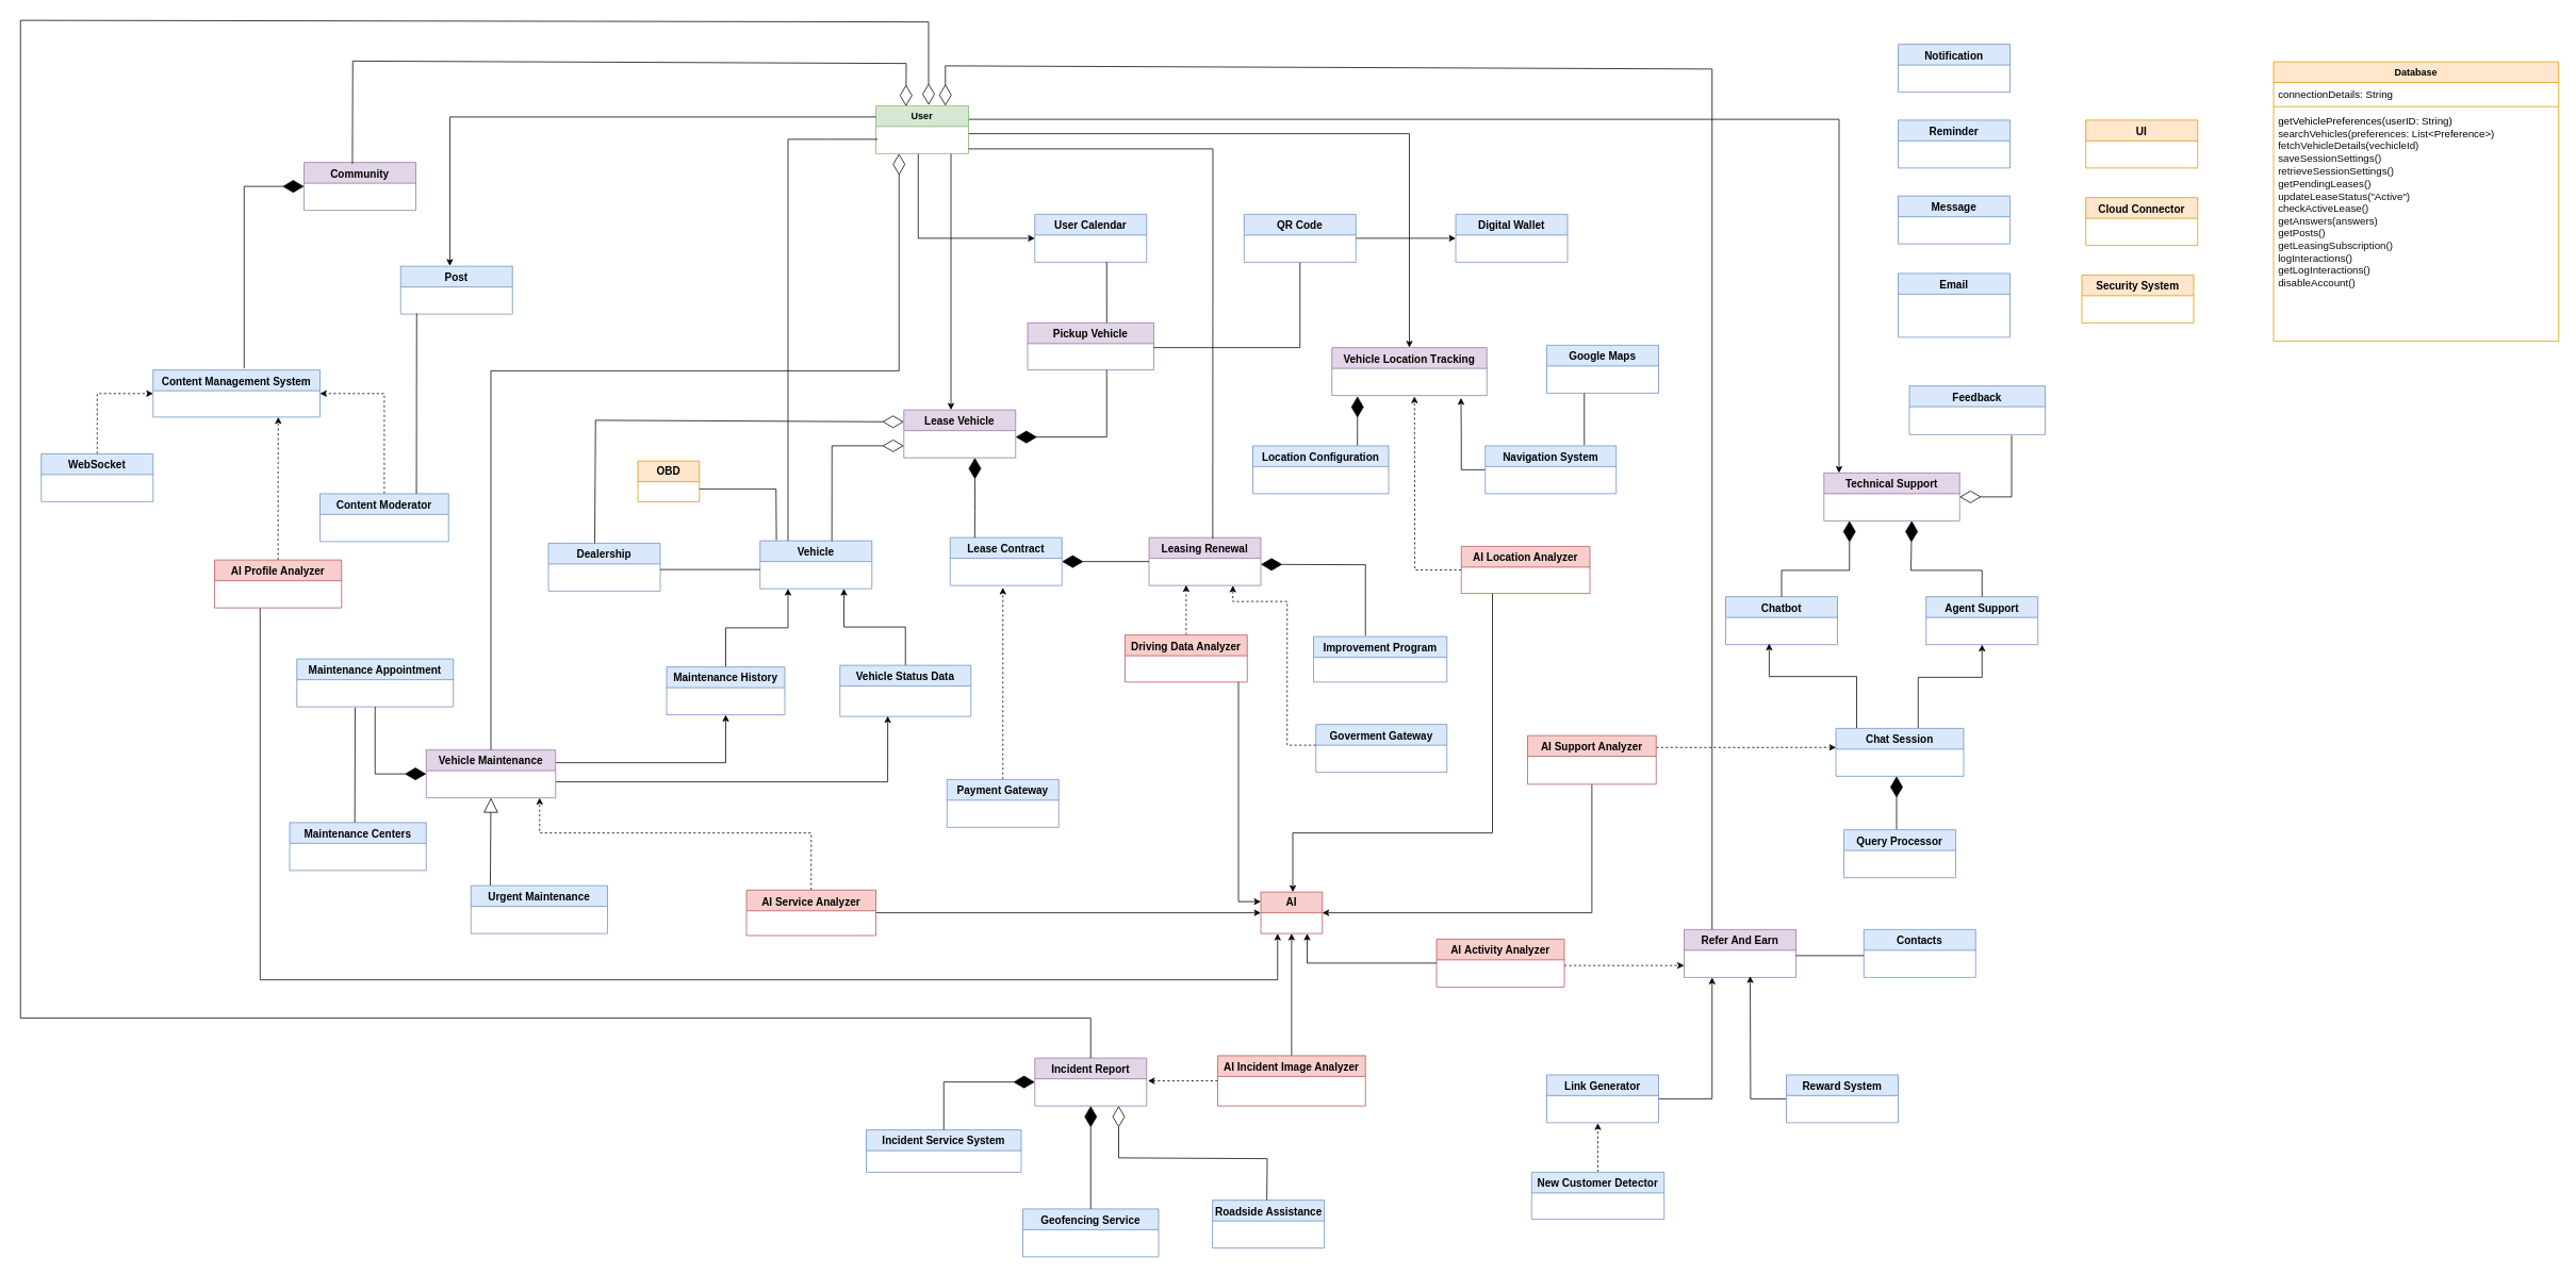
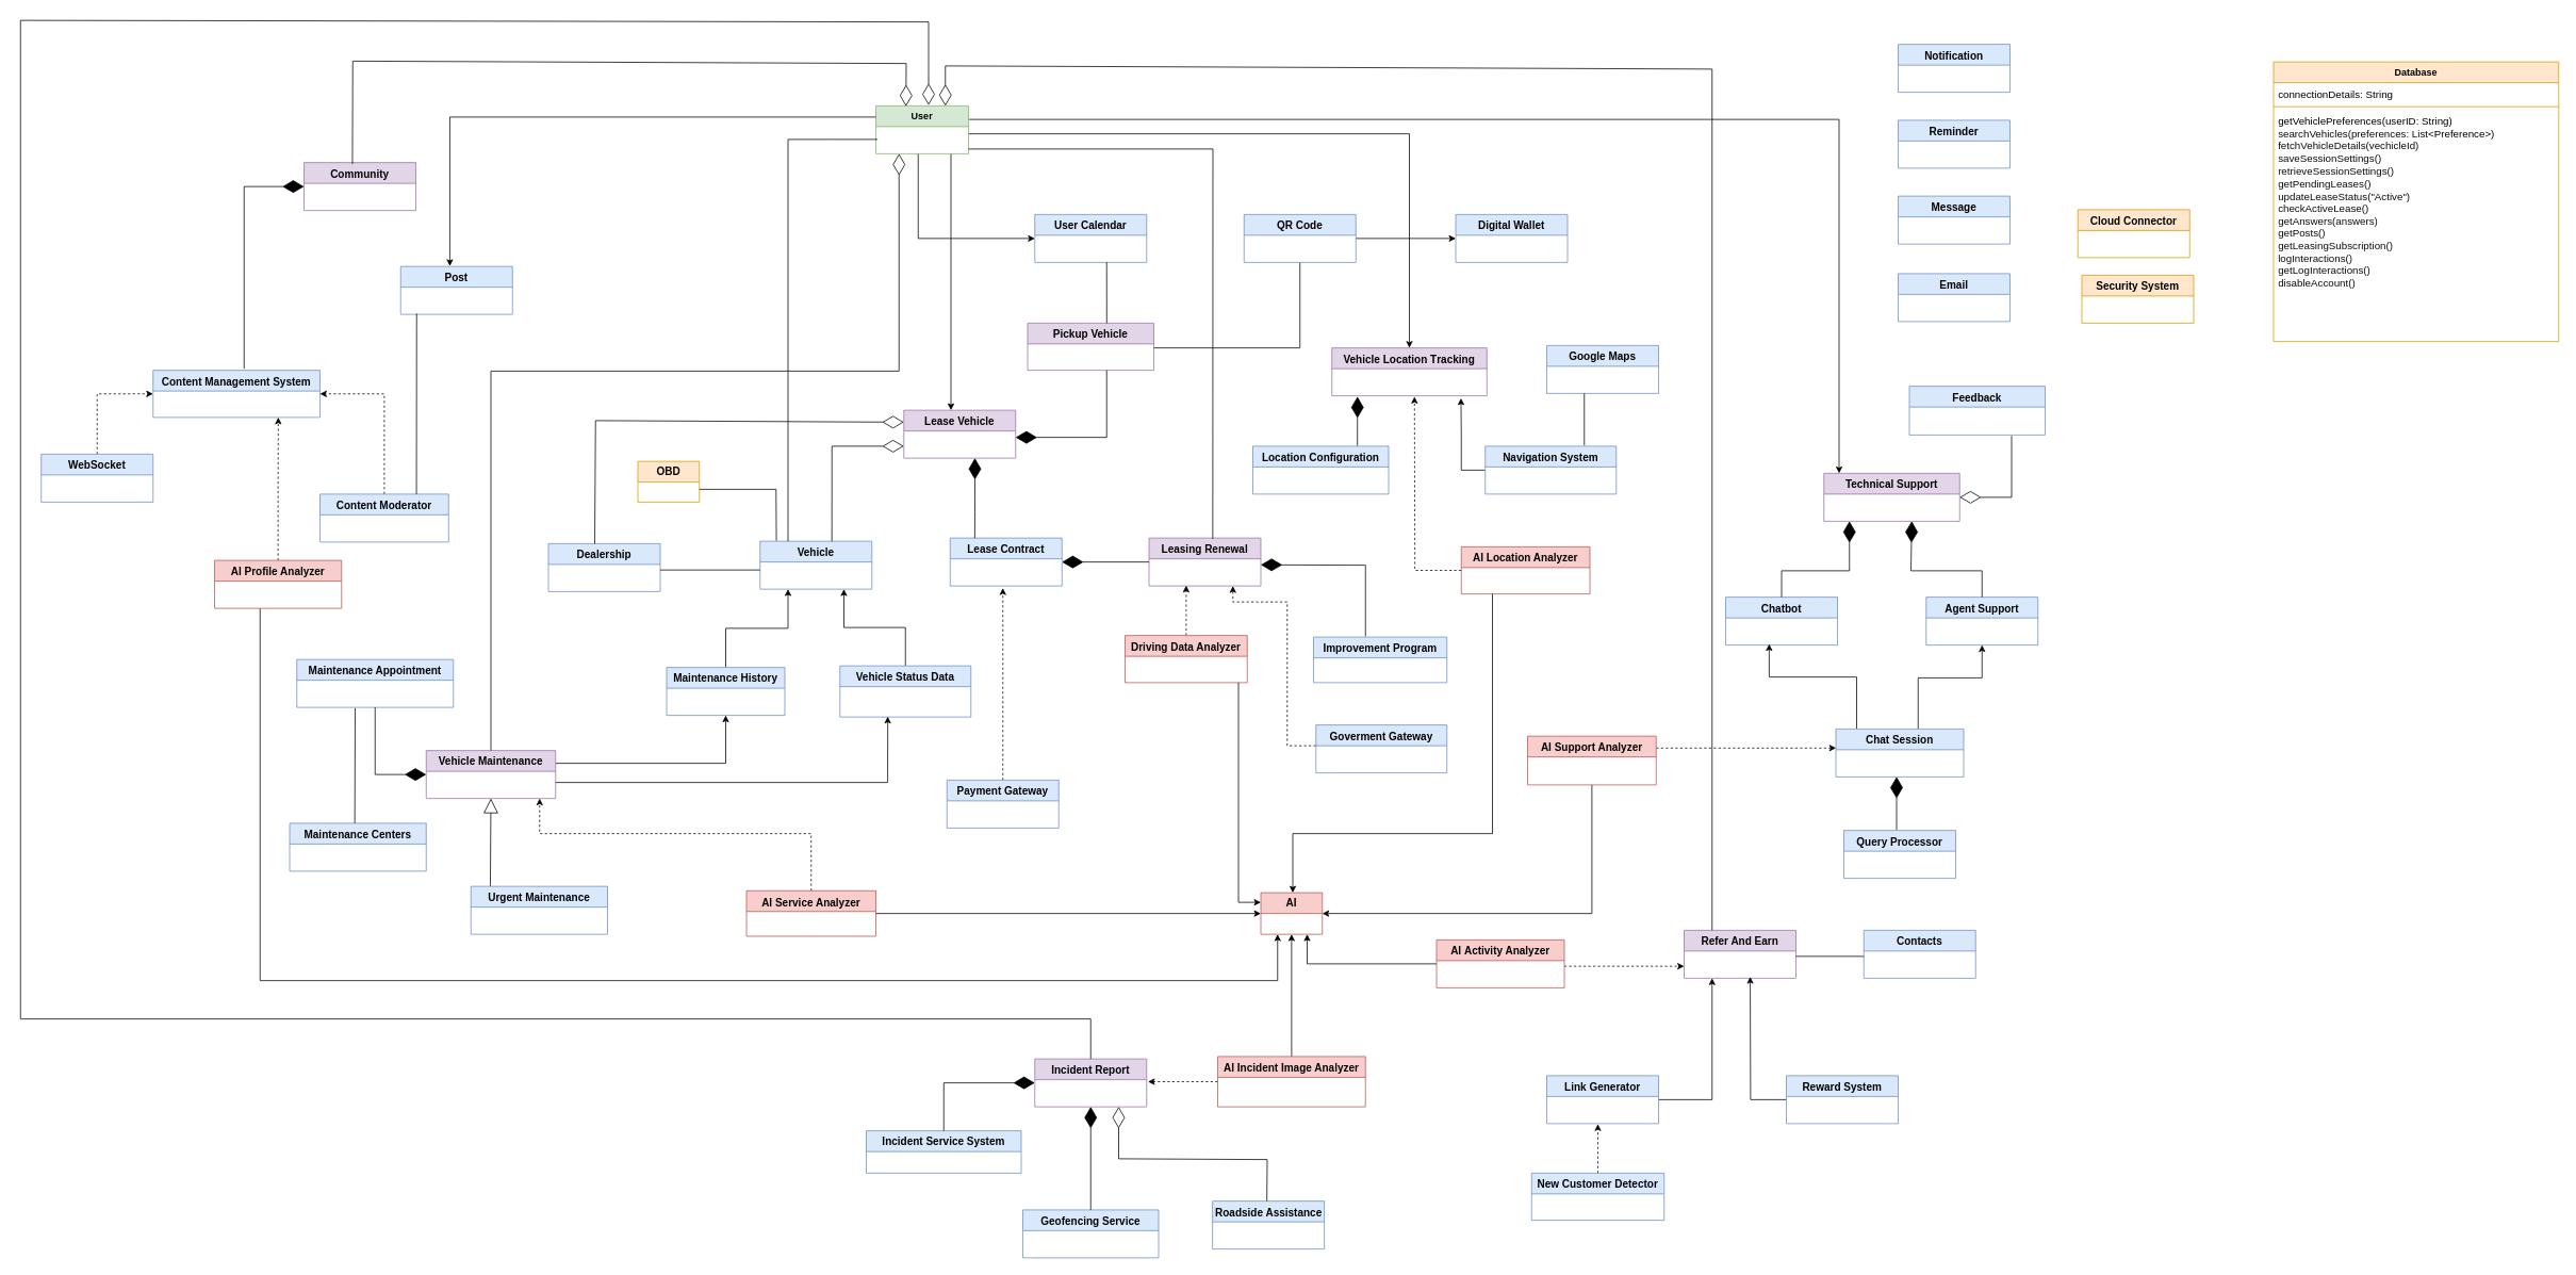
- <mxCell id="81" value="&lt;b style=&quot;font-size: medium; text-align: start;&quot;&gt;&lt;span style=&quot;font-size: 10pt; font-family: Calibri, sans-serif;&quot; lang=&quot;EN-US&quot;&gt;UI&lt;/span&gt;&lt;/b&gt;&lt;br&gt;&lt;span style=&quot;font-size: medium; text-align: start;&quot;&gt;&lt;/span&gt;" style="swimlane;fontStyle=0;childLayout=stackLayout;horizontal=1;startSize=26;fillColor=#ffe6cc;horizontalStack=0;resizeParent=1;resizeParentMax=0;resizeLast=0;collapsible=1;marginBottom=0;whiteSpace=wrap;html=1;strokeColor=#d79b00;" parent="1" vertex="1"><mxGeometry x="2606" y="145" width="140" height="60" as="geometry"><mxRectangle x="150" y="-170" width="100" height="30" as="alternateBounds" /></mxGeometry></mxCell>
- <mxCell id="80" value="&lt;b style=&quot;font-size: medium; text-align: start;&quot;&gt;&lt;span style=&quot;font-size: 10pt; font-family: Calibri, sans-serif;&quot; lang=&quot;EN-US&quot;&gt;Cloud&lt;/span&gt;&lt;span style=&quot;font-size: 10pt; font-family: Calibri, sans-serif;&quot; lang=&quot;EN-US&quot;&gt; &lt;/span&gt;&lt;span style=&quot;font-size: 10pt; font-family: Calibri, sans-serif;&quot; lang=&quot;EN-US&quot;&gt;Connector&lt;/span&gt;&lt;/b&gt;&lt;span style=&quot;font-size: medium; text-align: start;&quot;&gt;&lt;/span&gt;&lt;br&gt;&lt;span style=&quot;font-size: medium; text-align: start;&quot;&gt;&lt;/span&gt;" style="swimlane;fontStyle=0;childLayout=stackLayout;horizontal=1;startSize=26;fillColor=#ffe6cc;horizontalStack=0;resizeParent=1;resizeParentMax=0;resizeLast=0;collapsible=1;marginBottom=0;whiteSpace=wrap;html=1;strokeColor=#d79b00;" parent="1" vertex="1"><mxGeometry x="2606" y="242" width="140" height="60" as="geometry"><mxRectangle x="150" y="-170" width="100" height="30" as="alternateBounds" /></mxGeometry></mxCell>
+ <mxCell id="80" value="&lt;b style=&quot;font-size: medium; text-align: start;&quot;&gt;&lt;span style=&quot;font-size: 10pt; font-family: Calibri, sans-serif;&quot; lang=&quot;EN-US&quot;&gt;Cloud&lt;/span&gt;&lt;span style=&quot;font-size: 10pt; font-family: Calibri, sans-serif;&quot; lang=&quot;EN-US&quot;&gt; &lt;/span&gt;&lt;span style=&quot;font-size: 10pt; font-family: Calibri, sans-serif;&quot; lang=&quot;EN-US&quot;&gt;Connector&lt;/span&gt;&lt;/b&gt;&lt;span style=&quot;font-size: medium; text-align: start;&quot;&gt;&lt;/span&gt;&lt;br&gt;&lt;span style=&quot;font-size: medium; text-align: start;&quot;&gt;&lt;/span&gt;" style="swimlane;fontStyle=0;childLayout=stackLayout;horizontal=1;startSize=26;fillColor=#ffe6cc;horizontalStack=0;resizeParent=1;resizeParentMax=0;resizeLast=0;collapsible=1;marginBottom=0;whiteSpace=wrap;html=1;strokeColor=#d79b00;" parent="1" vertex="1"><mxGeometry x="2596" y="257" width="140" height="60" as="geometry"><mxRectangle x="150" y="-170" width="100" height="30" as="alternateBounds" /></mxGeometry></mxCell>
- <mxCell id="22" value="&lt;b style=&quot;font-size: medium; text-align: start;&quot;&gt;&lt;span style=&quot;font-size: 10pt; font-family: Calibri, sans-serif;&quot; lang=&quot;EN-US&quot;&gt;Email&lt;/span&gt;&lt;/b&gt;&lt;span style=&quot;font-size: medium; text-align: start;&quot;&gt;&lt;/span&gt;&lt;br&gt;&lt;span style=&quot;font-size: medium; text-align: start;&quot;&gt;&lt;/span&gt;" style="swimlane;fontStyle=0;childLayout=stackLayout;horizontal=1;startSize=26;fillColor=#dae8fc;horizontalStack=0;resizeParent=1;resizeParentMax=0;resizeLast=0;collapsible=1;marginBottom=0;whiteSpace=wrap;html=1;strokeColor=#6c8ebf;" parent="1" vertex="1"><mxGeometry x="2371" y="337" width="140" height="80" as="geometry"><mxRectangle x="150" y="-170" width="100" height="30" as="alternateBounds" /></mxGeometry></mxCell>
+ <mxCell id="22" value="&lt;b style=&quot;font-size: medium; text-align: start;&quot;&gt;&lt;span style=&quot;font-size: 10pt; font-family: Calibri, sans-serif;&quot; lang=&quot;EN-US&quot;&gt;Email&lt;/span&gt;&lt;/b&gt;&lt;span style=&quot;font-size: medium; text-align: start;&quot;&gt;&lt;/span&gt;&lt;br&gt;&lt;span style=&quot;font-size: medium; text-align: start;&quot;&gt;&lt;/span&gt;" style="swimlane;fontStyle=0;childLayout=stackLayout;horizontal=1;startSize=26;fillColor=#dae8fc;horizontalStack=0;resizeParent=1;resizeParentMax=0;resizeLast=0;collapsible=1;marginBottom=0;whiteSpace=wrap;html=1;strokeColor=#6c8ebf;" parent="1" vertex="1"><mxGeometry x="2371" y="337" width="140" height="60" as="geometry"><mxRectangle x="150" y="-170" width="100" height="30" as="alternateBounds" /></mxGeometry></mxCell>
